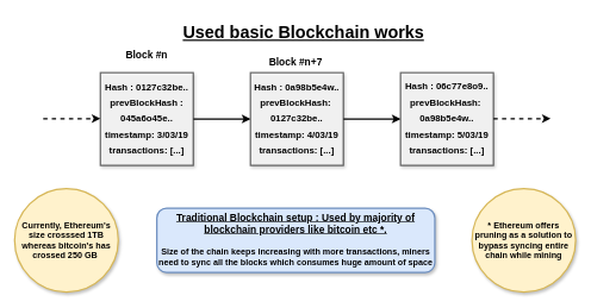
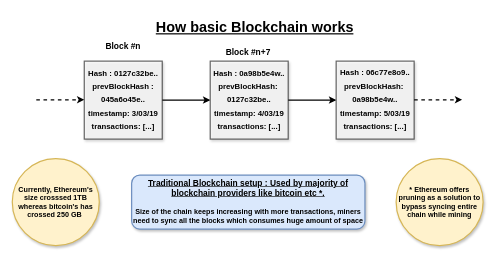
- <mxCell id="10" value="&lt;h1&gt;Used basic Blockchain works&lt;/h1&gt;" style="text;html=1;align=center;verticalAlign=middle;resizable=0;points=[];autosize=1;rounded=1;fillColor=none;fontStyle=5" parent="1" vertex="1"><mxGeometry x="254" y="20" width="340" height="50" as="geometry" /></mxCell>
+ <mxCell id="10" value="&lt;h1&gt;How basic Blockchain works&lt;/h1&gt;" style="text;html=1;align=center;verticalAlign=middle;resizable=0;points=[];autosize=1;rounded=1;fillColor=none;fontStyle=5" parent="1" vertex="1"><mxGeometry x="254" y="20" width="340" height="50" as="geometry" /></mxCell>
